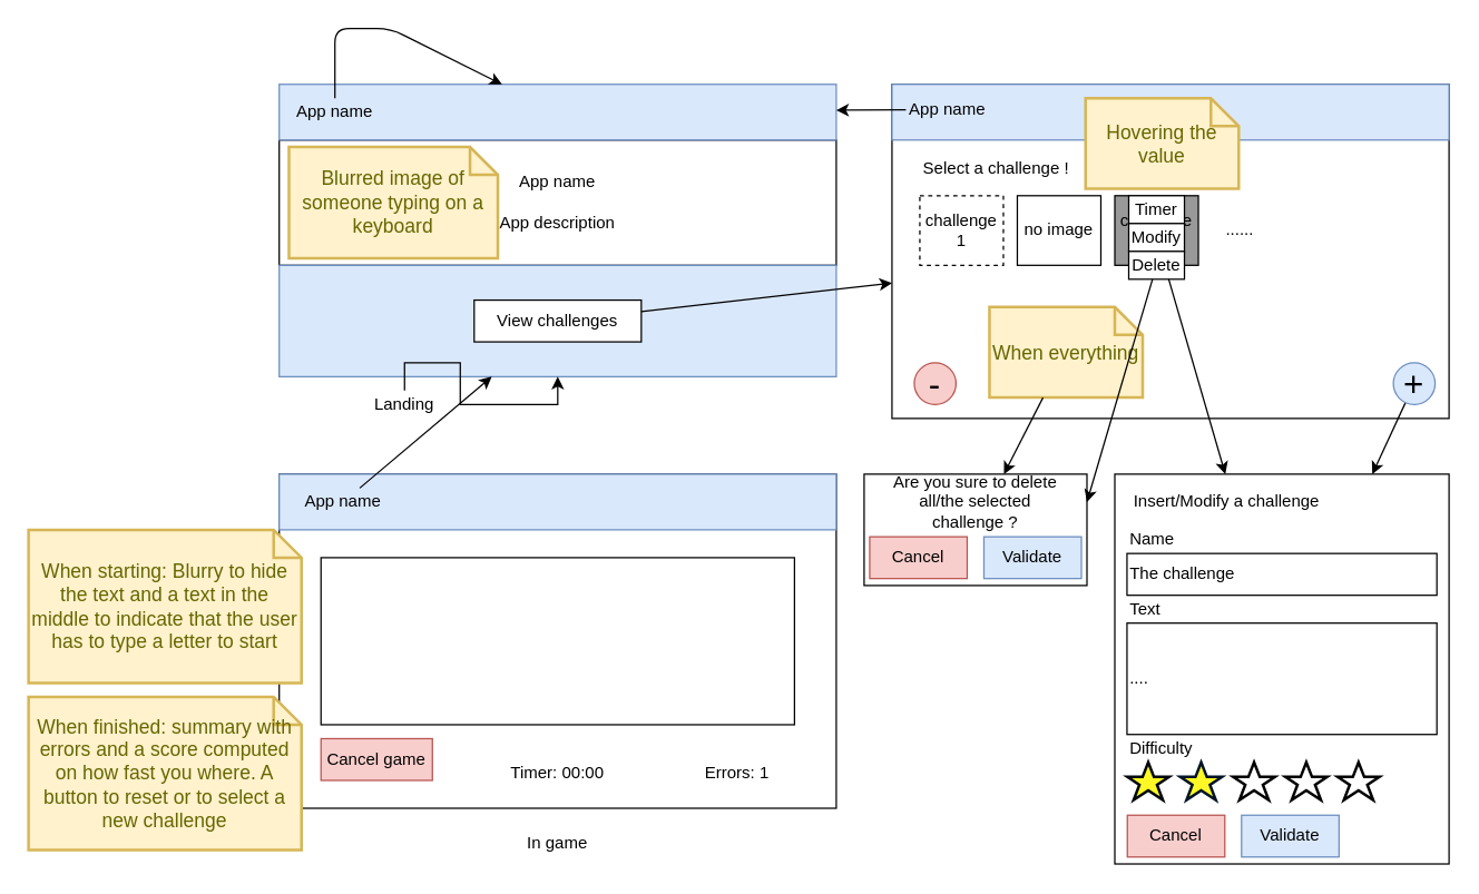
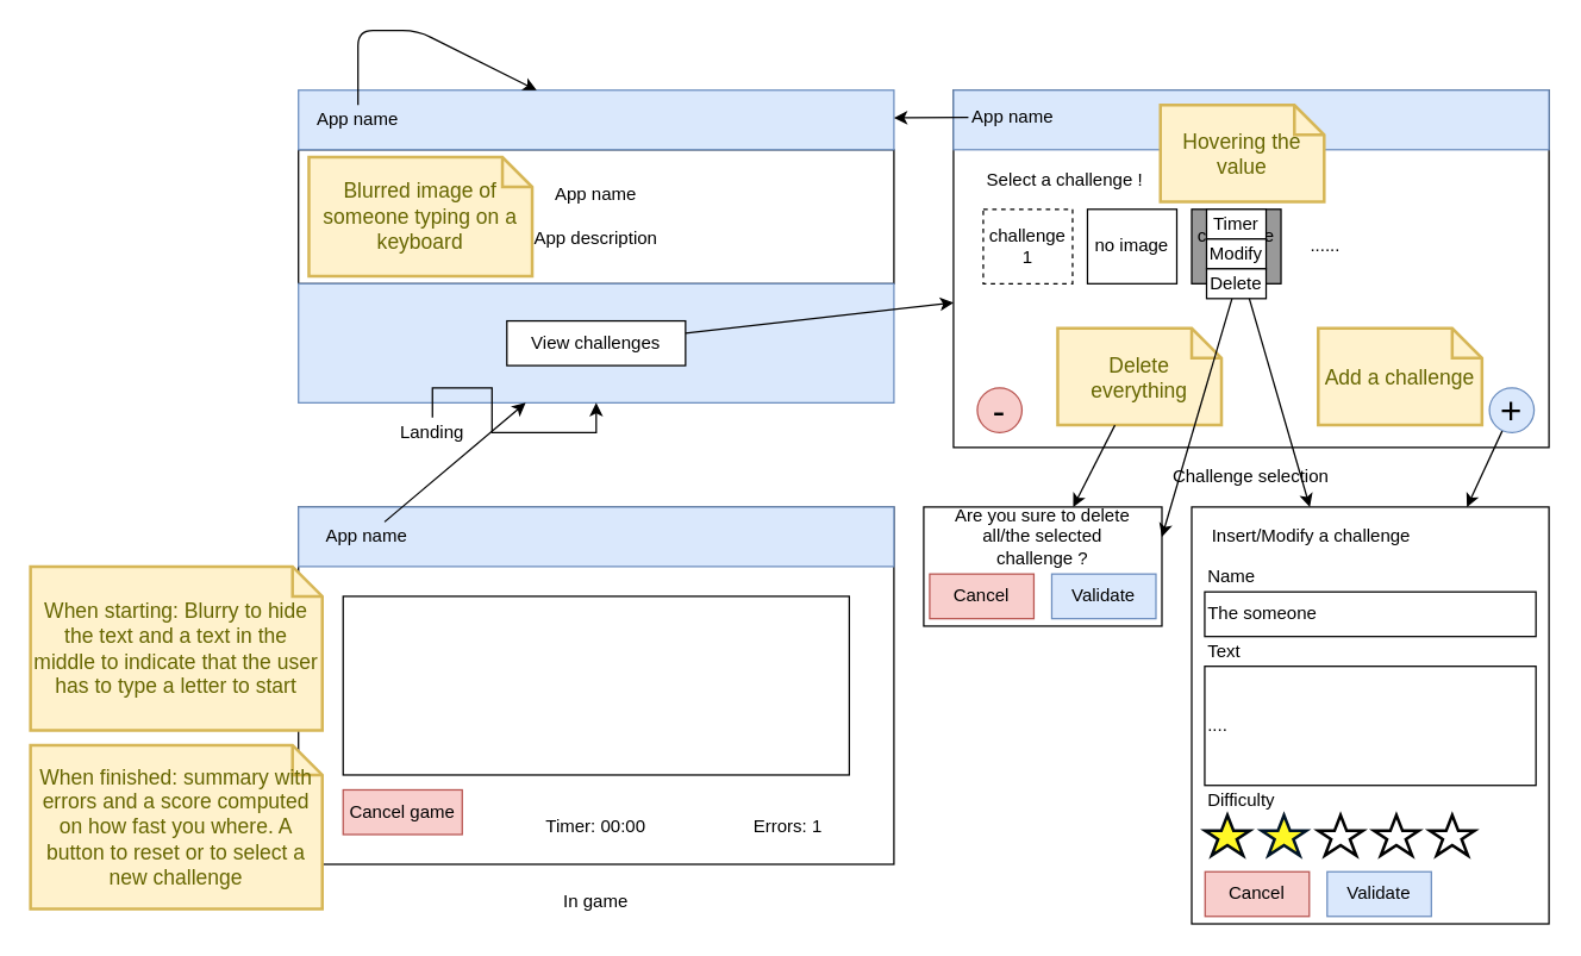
+ <mxCell id="33" value="Add a challenge" style="shape=note;strokeWidth=2;fontSize=14;size=20;whiteSpace=wrap;html=1;fillColor=#fff2cc;strokeColor=#d6b656;fontColor=#666600;" parent="1" vertex="1"><mxGeometry x="885" y="220" width="110" height="65" as="geometry" /></mxCell>
- <mxCell id="32" value="When everything" style="shape=note;strokeWidth=2;fontSize=14;size=20;whiteSpace=wrap;html=1;fillColor=#fff2cc;strokeColor=#d6b656;fontColor=#666600;" parent="1" vertex="1"><mxGeometry x="710" y="220" width="110" height="65" as="geometry" /></mxCell>
+ <mxCell id="32" value="Delete everything" style="shape=note;strokeWidth=2;fontSize=14;size=20;whiteSpace=wrap;html=1;fillColor=#fff2cc;strokeColor=#d6b656;fontColor=#666600;" parent="1" vertex="1"><mxGeometry x="710" y="220" width="110" height="65" as="geometry" /></mxCell>
+ <mxCell id="17" value="Challenge selection" style="text;html=1;strokeColor=none;fillColor=none;align=center;verticalAlign=middle;whiteSpace=wrap;rounded=0;" parent="1" vertex="1"><mxGeometry x="775" y="310" width="130" height="20" as="geometry" /></mxCell>
- <mxCell id="42" value="The challenge" style="rounded=0;whiteSpace=wrap;html=1;fillColor=#FFFFFF;align=left;" parent="1" vertex="1"><mxGeometry x="808.75" y="397" width="222.5" height="30" as="geometry" /></mxCell>
+ <mxCell id="42" value="The someone" style="rounded=0;whiteSpace=wrap;html=1;fillColor=#FFFFFF;align=left;" parent="1" vertex="1"><mxGeometry x="808.75" y="397" width="222.5" height="30" as="geometry" /></mxCell>
